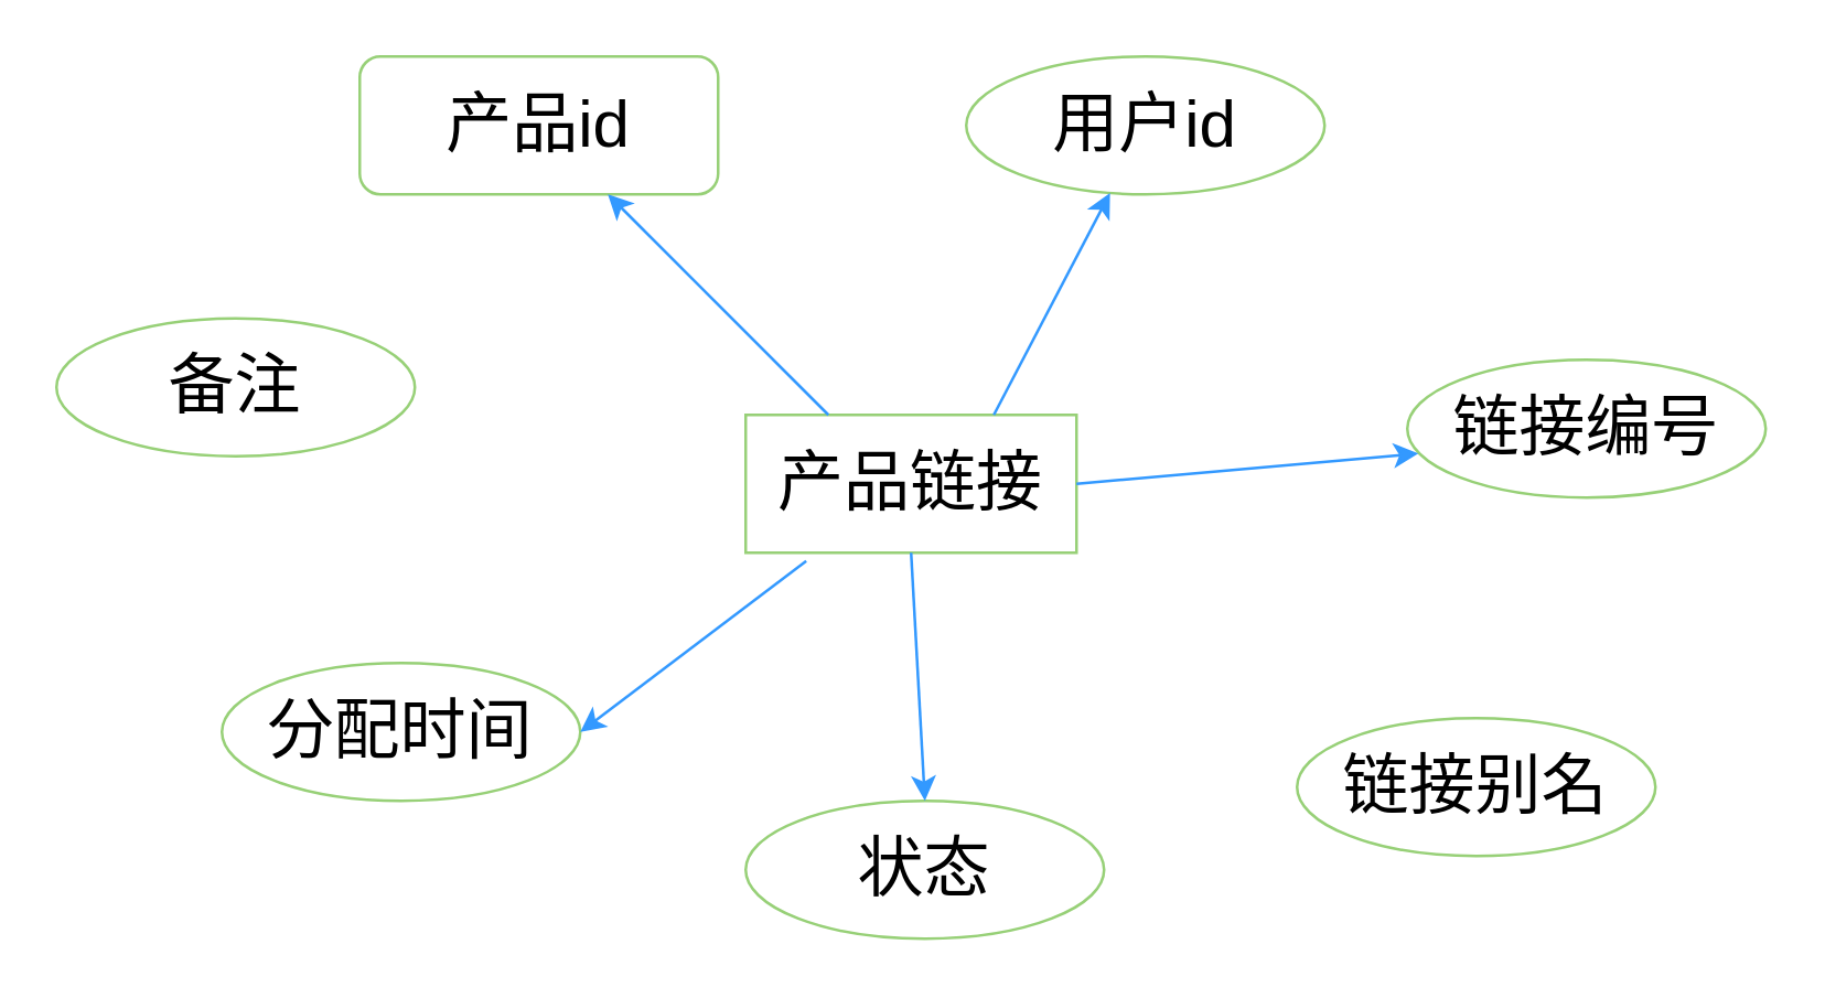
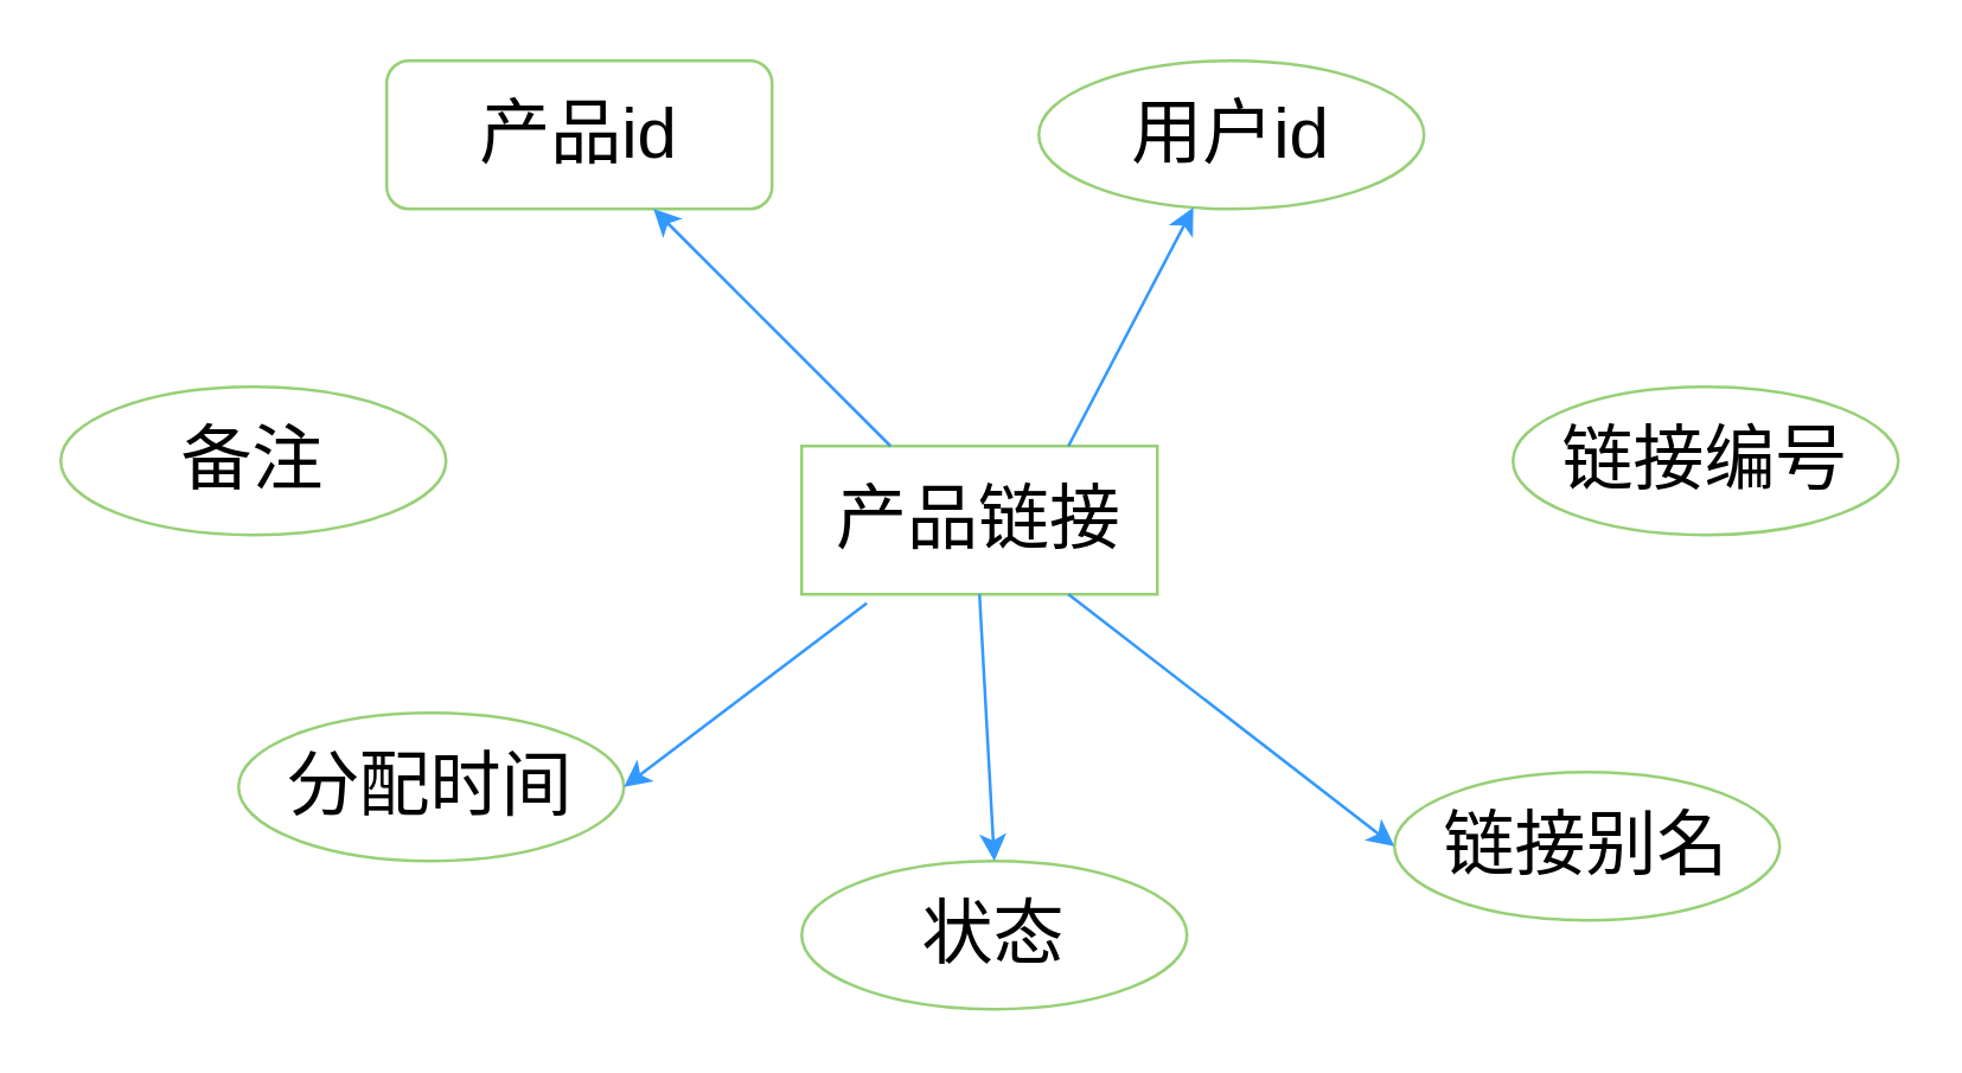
- <mxCell id="3" value="&lt;span style=&quot;font-size: 24px;&quot;&gt;备注&lt;/span&gt;" style="ellipse;whiteSpace=wrap;html=1;strokeColor=#97D077;" vertex="1" parent="1"><mxGeometry x="20" y="115" width="130" height="50" as="geometry" /></mxCell>
+ <mxCell id="3" value="&lt;span style=&quot;font-size: 24px;&quot;&gt;备注&lt;/span&gt;" style="ellipse;whiteSpace=wrap;html=1;strokeColor=#97D077;" vertex="1" parent="1"><mxGeometry x="20" y="130" width="130" height="50" as="geometry" /></mxCell>
- <mxCell id="13" value="" style="endArrow=classic;html=1;rounded=0;strokeColor=#3399FF;entryX=0.031;entryY=0.68;entryDx=0;entryDy=0;exitX=1;exitY=0.5;exitDx=0;exitDy=0;entryPerimeter=0;" edge="1" parent="1" source="2" target="7"><mxGeometry width="50" height="50" relative="1" as="geometry"><mxPoint x="350" y="220" as="sourcePoint" /><mxPoint x="355" y="310" as="targetPoint" /></mxGeometry></mxCell>
+ <mxCell id="14" value="" style="endArrow=classic;html=1;rounded=0;strokeColor=#3399FF;entryX=0;entryY=0.5;entryDx=0;entryDy=0;exitX=0.75;exitY=1;exitDx=0;exitDy=0;" edge="1" parent="1" source="2" target="8"><mxGeometry width="50" height="50" relative="1" as="geometry"><mxPoint x="360" y="230" as="sourcePoint" /><mxPoint x="365" y="320" as="targetPoint" /></mxGeometry></mxCell>
